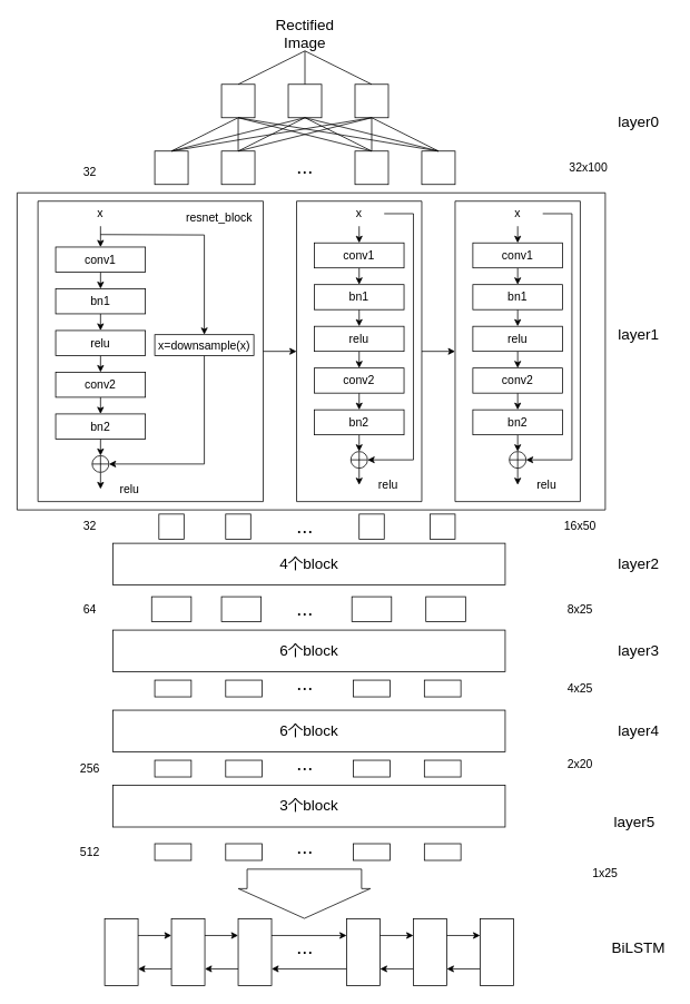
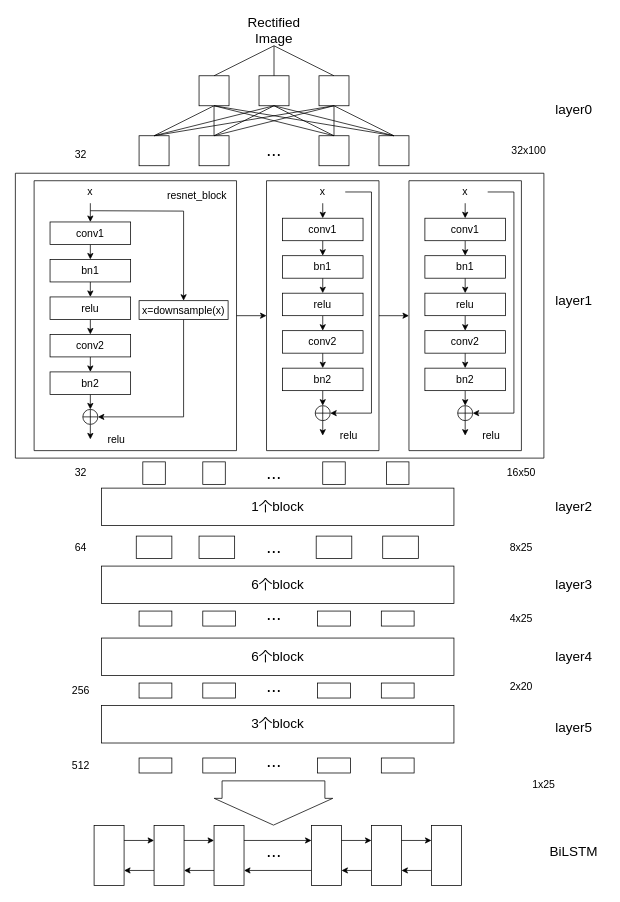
- <mxCell id="88" value="&lt;font style=&quot;font-size: 18px;&quot;&gt;4个block&lt;/font&gt;" style="rounded=0;whiteSpace=wrap;html=1;" parent="1" vertex="1"><mxGeometry x="135" y="650" width="470" height="50" as="geometry" /></mxCell>
+ <mxCell id="88" value="&lt;font style=&quot;font-size: 18px;&quot;&gt;1个block&lt;/font&gt;" style="rounded=0;whiteSpace=wrap;html=1;" parent="1" vertex="1"><mxGeometry x="135" y="650" width="470" height="50" as="geometry" /></mxCell>
- <mxCell id="139" value="&lt;span style=&quot;font-size: 18px;&quot;&gt;layer5&lt;/span&gt;" style="text;html=1;strokeColor=none;fillColor=none;align=center;verticalAlign=middle;whiteSpace=wrap;rounded=0;" vertex="1" parent="1"><mxGeometry x="720" y="965" width="80" height="40" as="geometry" /></mxCell>
+ <mxCell id="139" value="&lt;span style=&quot;font-size: 18px;&quot;&gt;layer5&lt;/span&gt;" style="text;html=1;strokeColor=none;fillColor=none;align=center;verticalAlign=middle;whiteSpace=wrap;rounded=0;" vertex="1" parent="1"><mxGeometry x="725" y="950" width="80" height="40" as="geometry" /></mxCell>
